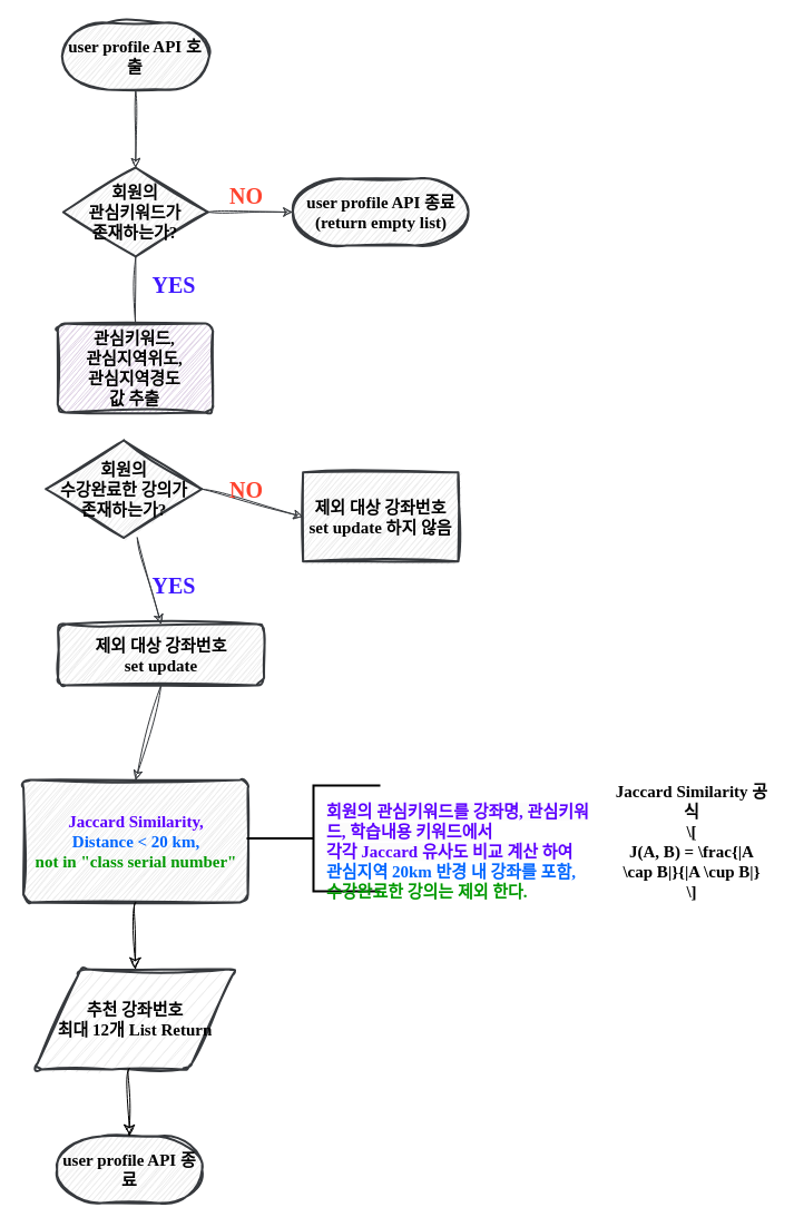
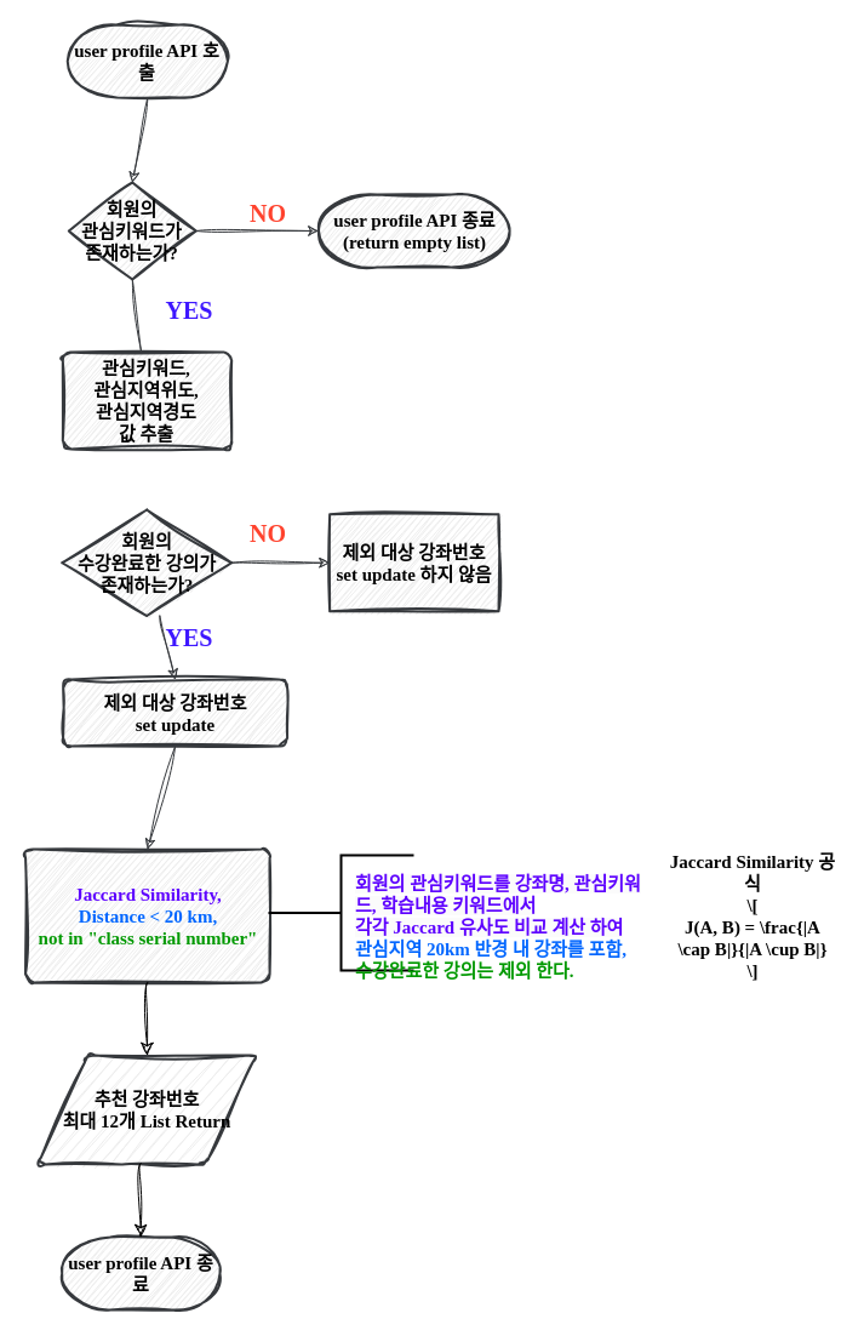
- <mxCell id="4" value="회원의&lt;div style=&quot;font-size: 15px;&quot;&gt;관심키워드가&lt;div style=&quot;font-size: 15px;&quot;&gt;존재하는가?&lt;/div&gt;&lt;/div&gt;" style="strokeWidth=2;html=1;shape=mxgraph.flowchart.decision;whiteSpace=wrap;sketch=1;hachureGap=4;jiggle=2;curveFitting=1;fontFamily=나눔손글씨 부장님 눈치체;fillColor=#eeeeee;strokeColor=#36393d;fontSize=15;fontStyle=1" parent="1" vertex="1"><mxGeometry x="56.32" y="150" width="130" height="80" as="geometry" /></mxCell>
+ <mxCell id="4" value="회원의&lt;div style=&quot;font-size: 15px;&quot;&gt;관심키워드가&lt;div style=&quot;font-size: 15px;&quot;&gt;존재하는가?&lt;/div&gt;&lt;/div&gt;" style="strokeWidth=2;html=1;shape=mxgraph.flowchart.decision;whiteSpace=wrap;sketch=1;hachureGap=4;jiggle=2;curveFitting=1;fontFamily=나눔손글씨 부장님 눈치체;fillColor=#eeeeee;strokeColor=#36393d;fontSize=15;fontStyle=1" parent="1" vertex="1"><mxGeometry x="56.32" y="150" width="105" height="80" as="geometry" /></mxCell>
- <mxCell id="10" value="관심키워드,&lt;div style=&quot;font-size: 15px;&quot;&gt;관심지역위도,&lt;/div&gt;&lt;div style=&quot;font-size: 15px;&quot;&gt;관심지역경도&lt;/div&gt;&lt;div style=&quot;font-size: 15px;&quot;&gt;값 추출&lt;/div&gt;" style="rounded=1;whiteSpace=wrap;html=1;absoluteArcSize=1;arcSize=14;strokeWidth=2;sketch=1;hachureGap=4;jiggle=2;curveFitting=1;fontFamily=나눔손글씨 부장님 눈치체;fillColor=#e1d5e7;strokeColor=#36393d;fontSize=15;fontStyle=1;" parent="1" vertex="1"><mxGeometry x="51.32" y="290" width="139.38" height="80" as="geometry" /></mxCell>
+ <mxCell id="10" value="관심키워드,&lt;div style=&quot;font-size: 15px;&quot;&gt;관심지역위도,&lt;/div&gt;&lt;div style=&quot;font-size: 15px;&quot;&gt;관심지역경도&lt;/div&gt;&lt;div style=&quot;font-size: 15px;&quot;&gt;값 추출&lt;/div&gt;" style="rounded=1;whiteSpace=wrap;html=1;absoluteArcSize=1;arcSize=14;strokeWidth=2;sketch=1;hachureGap=4;jiggle=2;curveFitting=1;fontFamily=나눔손글씨 부장님 눈치체;fillColor=#eeeeee;strokeColor=#36393d;fontSize=15;fontStyle=1" parent="1" vertex="1"><mxGeometry x="51.32" y="290" width="139.38" height="80" as="geometry" /></mxCell>
- <mxCell id="11" value="회원의&lt;div style=&quot;font-size: 15px;&quot;&gt;수강완료한&amp;nbsp;&lt;span style=&quot;background-color: initial; font-size: 15px;&quot;&gt;강의가&lt;/span&gt;&lt;/div&gt;&lt;div style=&quot;font-size: 15px;&quot;&gt;&lt;span style=&quot;background-color: initial; font-size: 15px;&quot;&gt;존재하는가?&lt;/span&gt;&lt;/div&gt;" style="strokeWidth=2;html=1;shape=mxgraph.flowchart.decision;whiteSpace=wrap;sketch=1;hachureGap=4;jiggle=2;curveFitting=1;fontFamily=나눔손글씨 부장님 눈치체;fillColor=#eeeeee;strokeColor=#36393d;fontSize=15;fontStyle=1" parent="1" vertex="1"><mxGeometry x="40.7" y="395" width="140" height="87.5" as="geometry" /></mxCell>
+ <mxCell id="11" value="회원의&lt;div style=&quot;font-size: 15px;&quot;&gt;수강완료한&amp;nbsp;&lt;span style=&quot;background-color: initial; font-size: 15px;&quot;&gt;강의가&lt;/span&gt;&lt;/div&gt;&lt;div style=&quot;font-size: 15px;&quot;&gt;&lt;span style=&quot;background-color: initial; font-size: 15px;&quot;&gt;존재하는가?&lt;/span&gt;&lt;/div&gt;" style="strokeWidth=2;html=1;shape=mxgraph.flowchart.decision;whiteSpace=wrap;sketch=1;hachureGap=4;jiggle=2;curveFitting=1;fontFamily=나눔손글씨 부장님 눈치체;fillColor=#eeeeee;strokeColor=#36393d;fontSize=15;fontStyle=1" parent="1" vertex="1"><mxGeometry x="50.7" y="420" width="140" height="87.5" as="geometry" /></mxCell>
